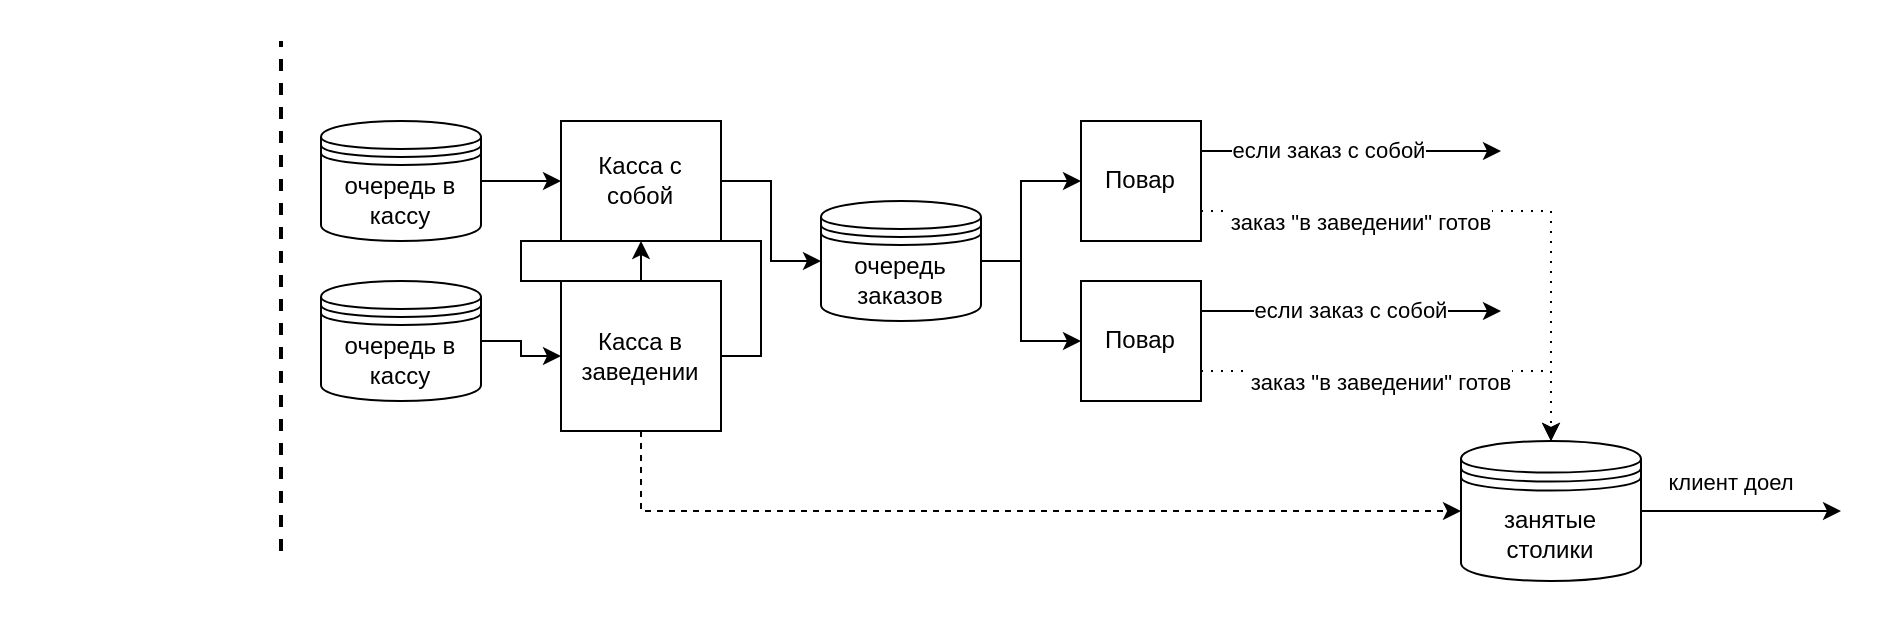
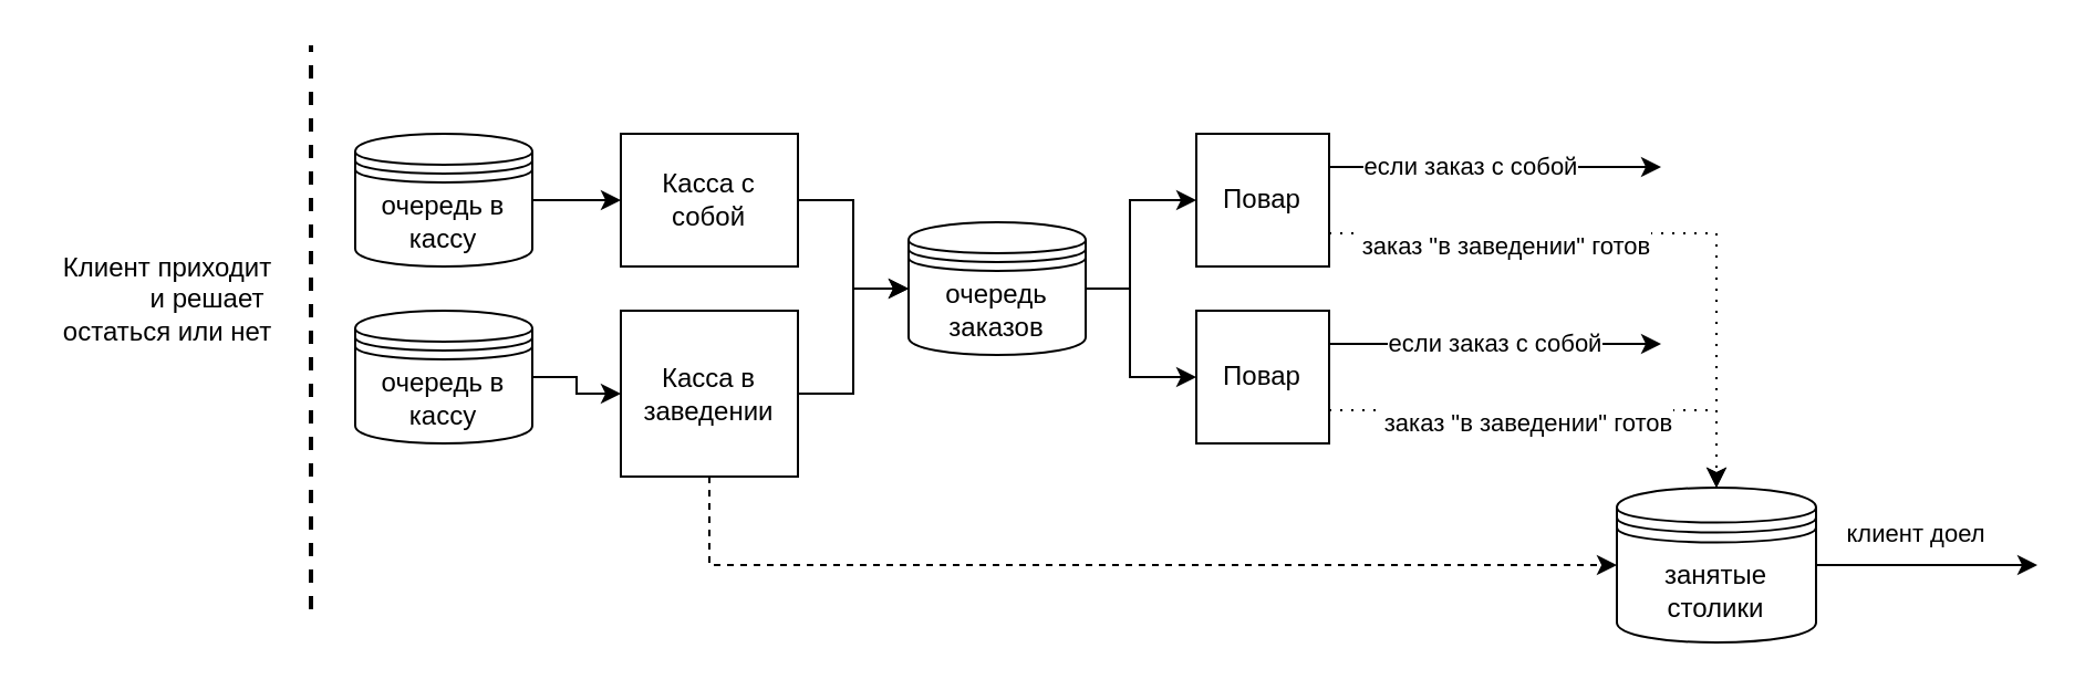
+ <mxCell id="28" value="Клиент приходит &lt;br&gt;&lt;div style=&quot;text-align: right&quot;&gt;&lt;span&gt;и решает&amp;nbsp;&lt;/span&gt;&lt;/div&gt;остаться или нет" style="text;html=1;align=center;verticalAlign=middle;resizable=0;points=[];autosize=1;" parent="1" vertex="1"><mxGeometry x="20" y="110" width="110" height="50" as="geometry" /></mxCell>
- <mxCell id="4" style="edgeStyle=orthogonalEdgeStyle;rounded=0;orthogonalLoop=1;jettySize=auto;html=1;exitX=1;exitY=0.5;exitDx=0;exitDy=0;" parent="1" source="6" target="3" edge="1"><mxGeometry relative="1" as="geometry" /></mxCell>
+ <mxCell id="4" style="edgeStyle=orthogonalEdgeStyle;rounded=0;orthogonalLoop=1;jettySize=auto;html=1;exitX=1;exitY=0.5;exitDx=0;exitDy=0;entryX=0;entryY=0.5;entryDx=0;entryDy=0;" parent="1" source="6" target="21" edge="1"><mxGeometry relative="1" as="geometry" /></mxCell>
